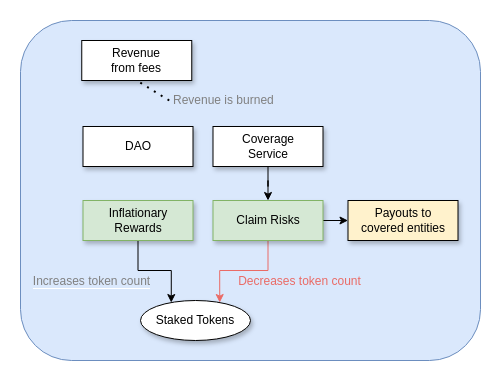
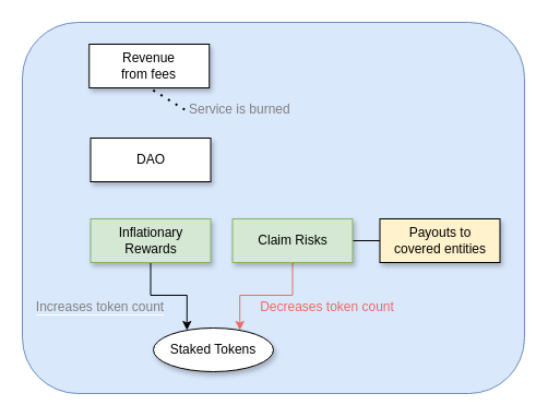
- <mxCell id="13" value="Revenue is burned" style="text;html=1;align=left;verticalAlign=middle;resizable=0;points=[];autosize=1;fontSize=12;fontColor=#808080;" parent="1" vertex="1"><mxGeometry x="171" y="90" width="120" height="20" as="geometry" /></mxCell>
+ <mxCell id="13" value="Service is burned" style="text;html=1;align=left;verticalAlign=middle;resizable=0;points=[];autosize=1;fontSize=12;fontColor=#808080;" parent="1" vertex="1"><mxGeometry x="171" y="90" width="120" height="20" as="geometry" /></mxCell>
- <mxCell id="15" value="Coverage&lt;br&gt;Service" style="rounded=0;whiteSpace=wrap;html=1;shadow=1;" parent="1" vertex="1"><mxGeometry x="212.5" y="126" width="110" height="40" as="geometry" /></mxCell>
- <mxCell id="14" value="" style="edgeStyle=orthogonalEdgeStyle;rounded=0;orthogonalLoop=1;jettySize=auto;html=1;strokeColor=#000000;strokeWidth=1;fontSize=12;fontColor=#808080;" parent="1" source="15" target="8" edge="1"><mxGeometry relative="1" as="geometry" /></mxCell>
- <mxCell id="5" value="" style="edgeStyle=orthogonalEdgeStyle;rounded=0;orthogonalLoop=1;jettySize=auto;html=1;strokeWidth=1;fontSize=12;fontColor=#000000;" parent="1" source="8" target="10" edge="1"><mxGeometry relative="1" as="geometry" /></mxCell>
+ <mxCell id="5" value="" style="edgeStyle=orthogonalEdgeStyle;rounded=0;orthogonalLoop=1;jettySize=auto;html=1;strokeWidth=1;fontSize=12;fontColor=#000000;endArrow=none;" parent="1" source="8" target="10" edge="1"><mxGeometry relative="1" as="geometry" /></mxCell>
